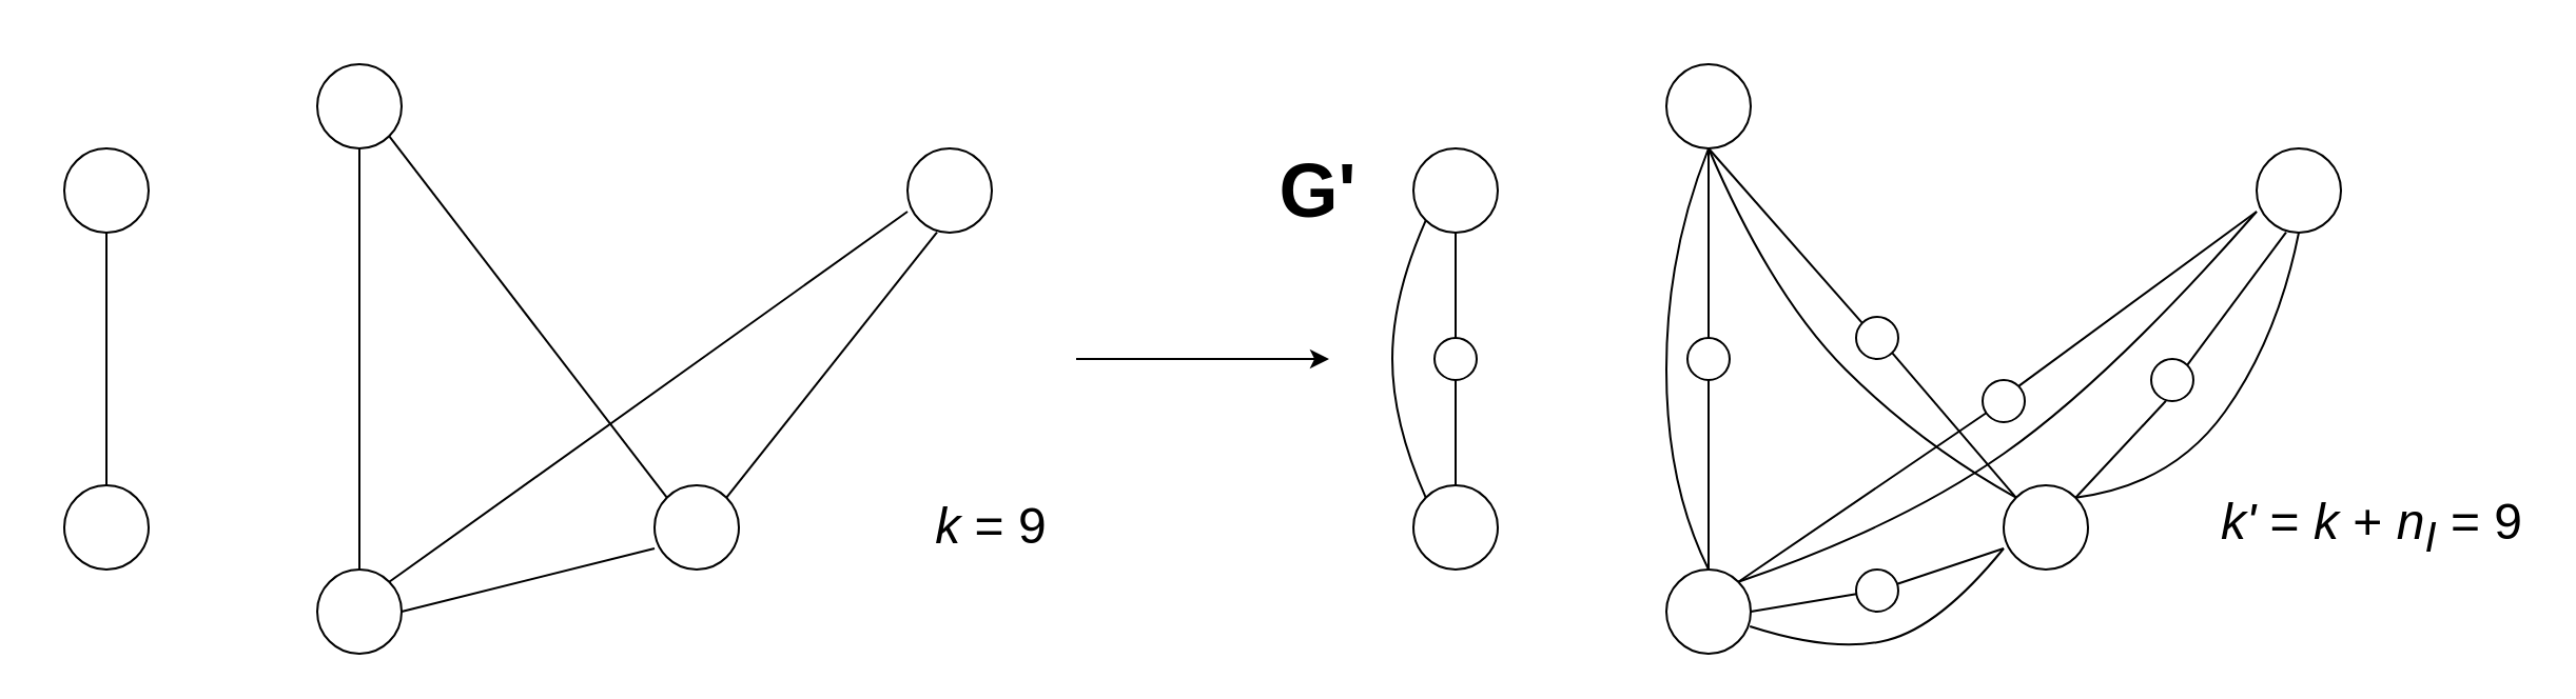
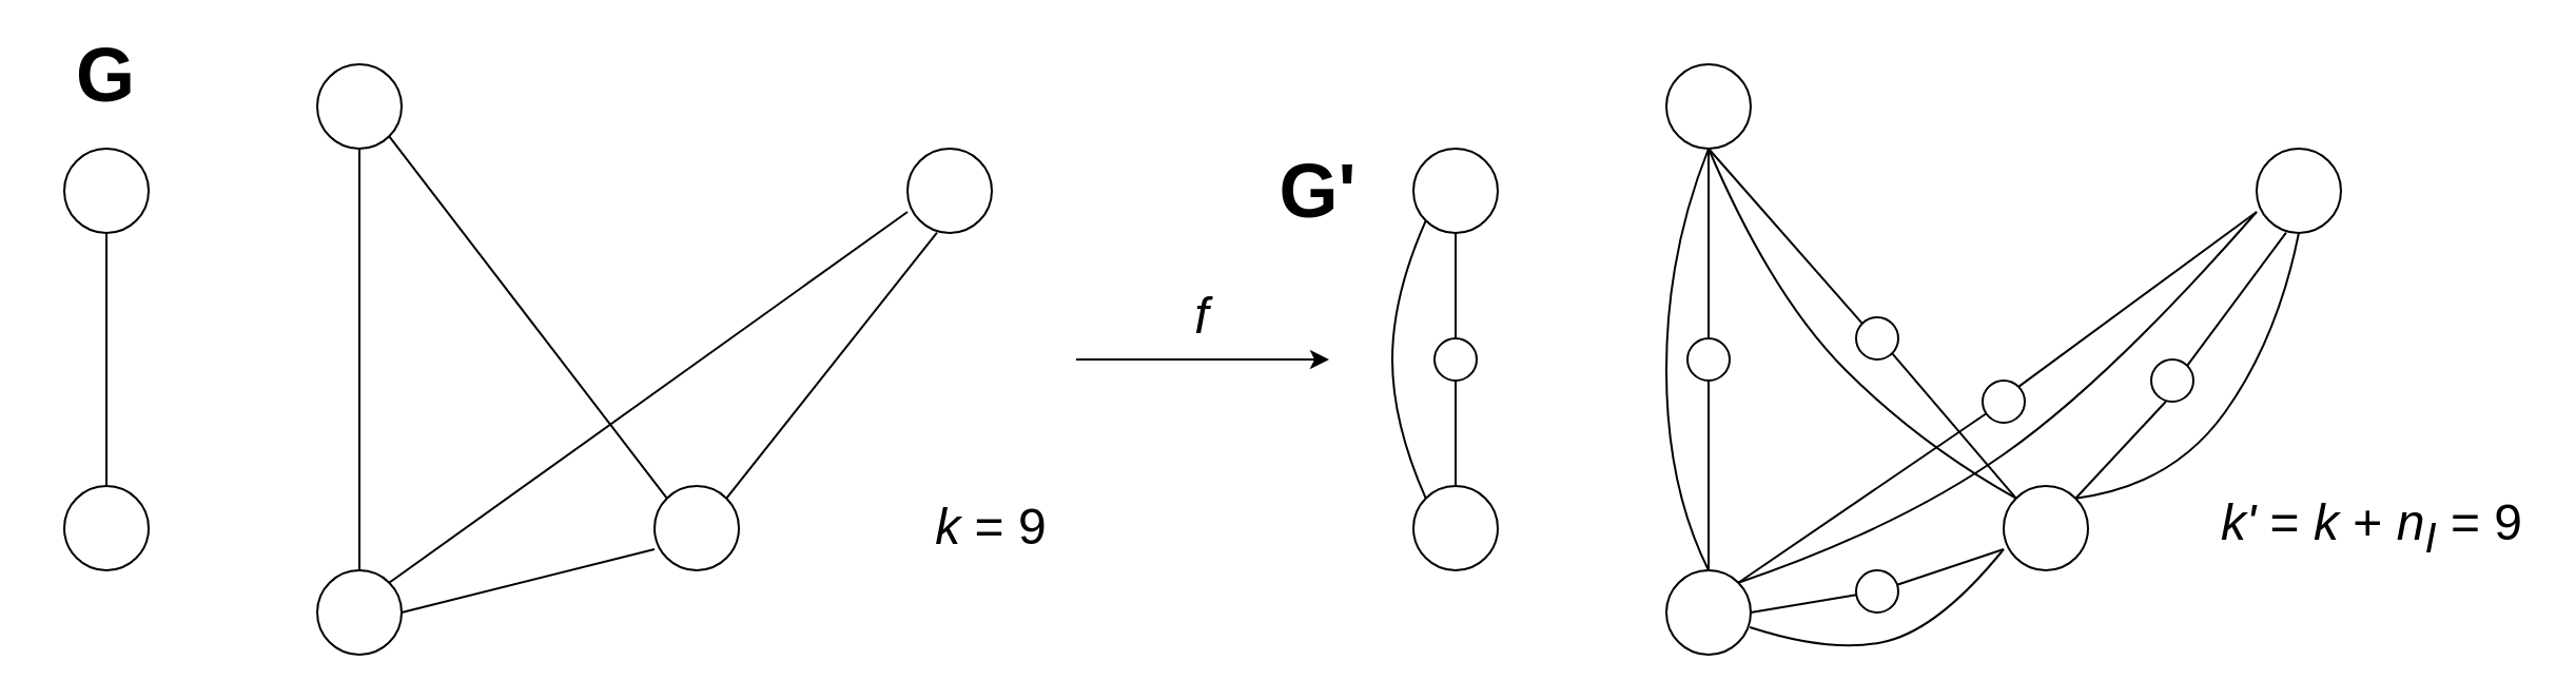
+ <mxCell id="5" value="&lt;font style=&quot;font-size: 36px;&quot;&gt;&lt;b&gt;G&lt;/b&gt;&lt;/font&gt;" style="text;html=1;strokeColor=none;fillColor=none;align=center;verticalAlign=middle;whiteSpace=wrap;rounded=0;" vertex="1" parent="1"><mxGeometry x="20" y="20" width="60" height="30" as="geometry" /></mxCell>
+ <mxCell id="17" value="&lt;font style=&quot;font-size: 24px;&quot;&gt;&lt;i&gt;f&lt;/i&gt;&lt;/font&gt;" style="text;html=1;strokeColor=none;fillColor=none;align=center;verticalAlign=middle;whiteSpace=wrap;rounded=0;fontSize=24;" vertex="1" parent="1"><mxGeometry x="530" y="130" width="80" height="40" as="geometry" /></mxCell>
